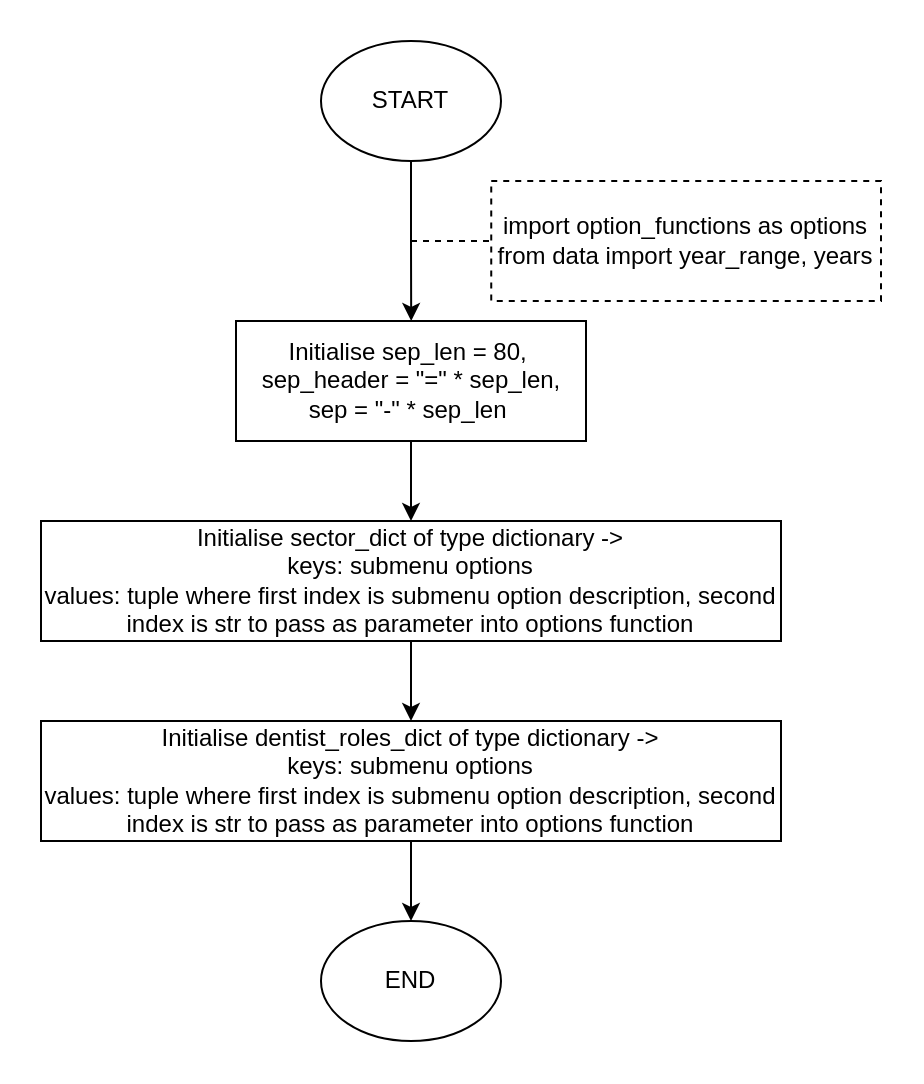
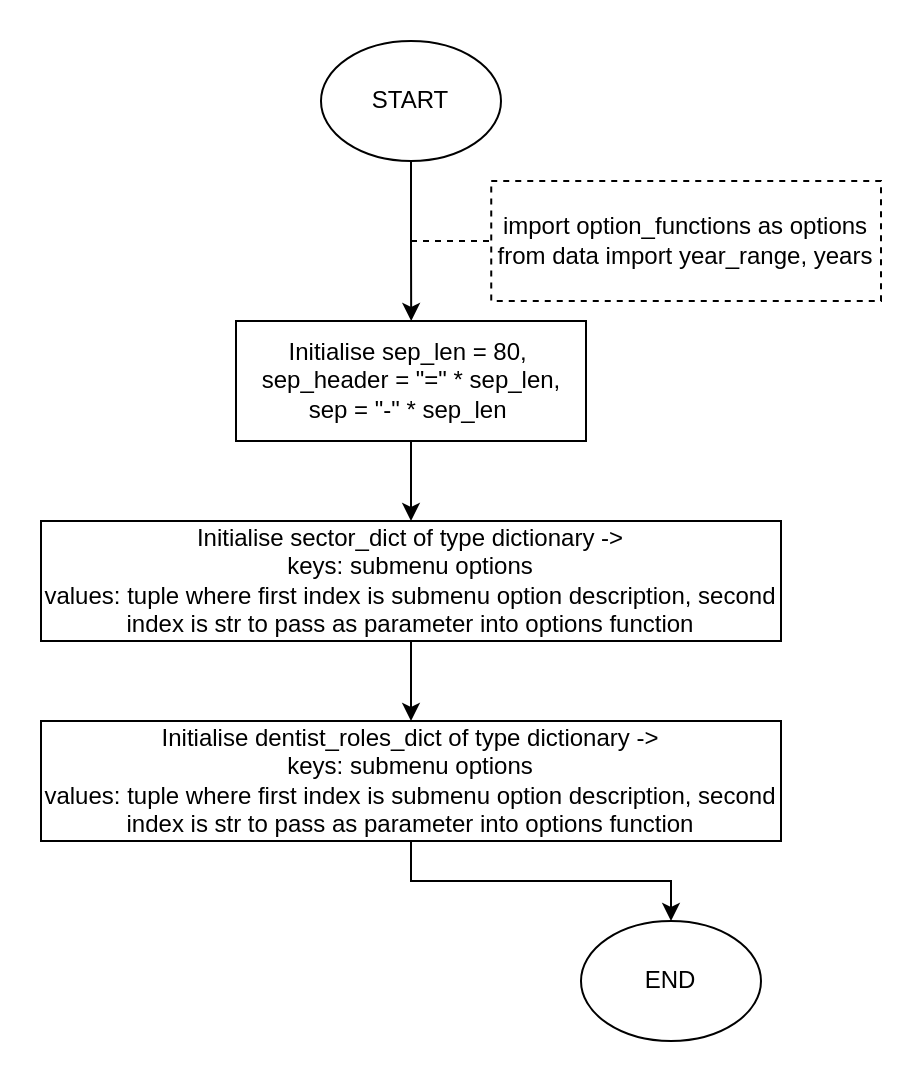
- <mxCell id="12" value="END" style="ellipse;whiteSpace=wrap;html=1;rounded=0;" vertex="1" parent="1"><mxGeometry x="160" y="460" width="90" height="60" as="geometry" /></mxCell>
+ <mxCell id="12" value="END" style="ellipse;whiteSpace=wrap;html=1;rounded=0;" vertex="1" parent="1"><mxGeometry x="290" y="460" width="90" height="60" as="geometry" /></mxCell>
